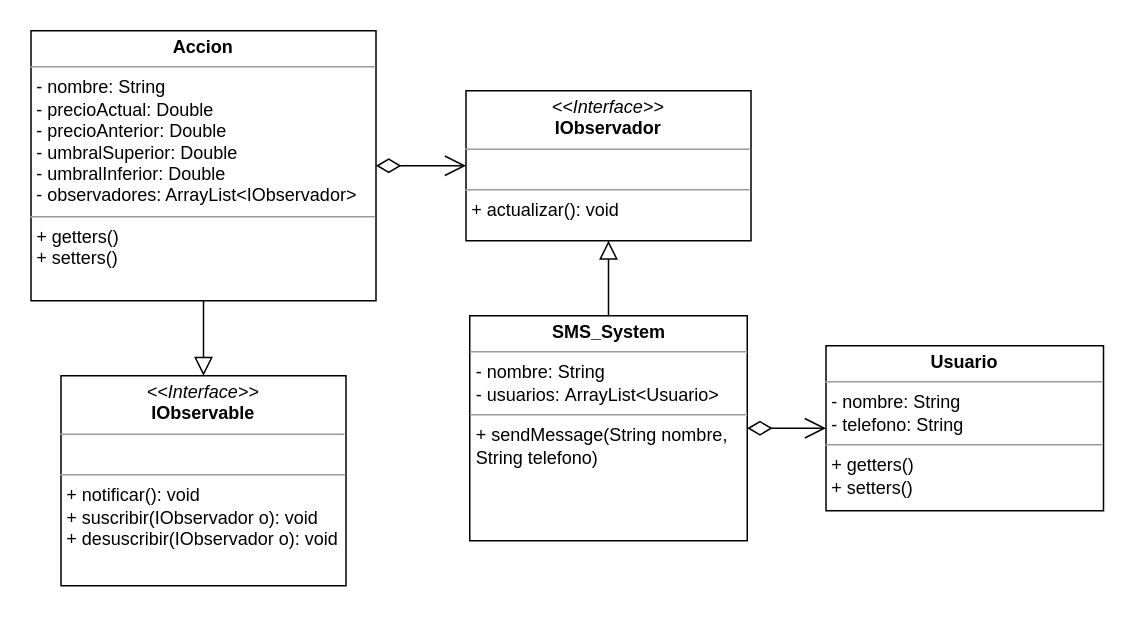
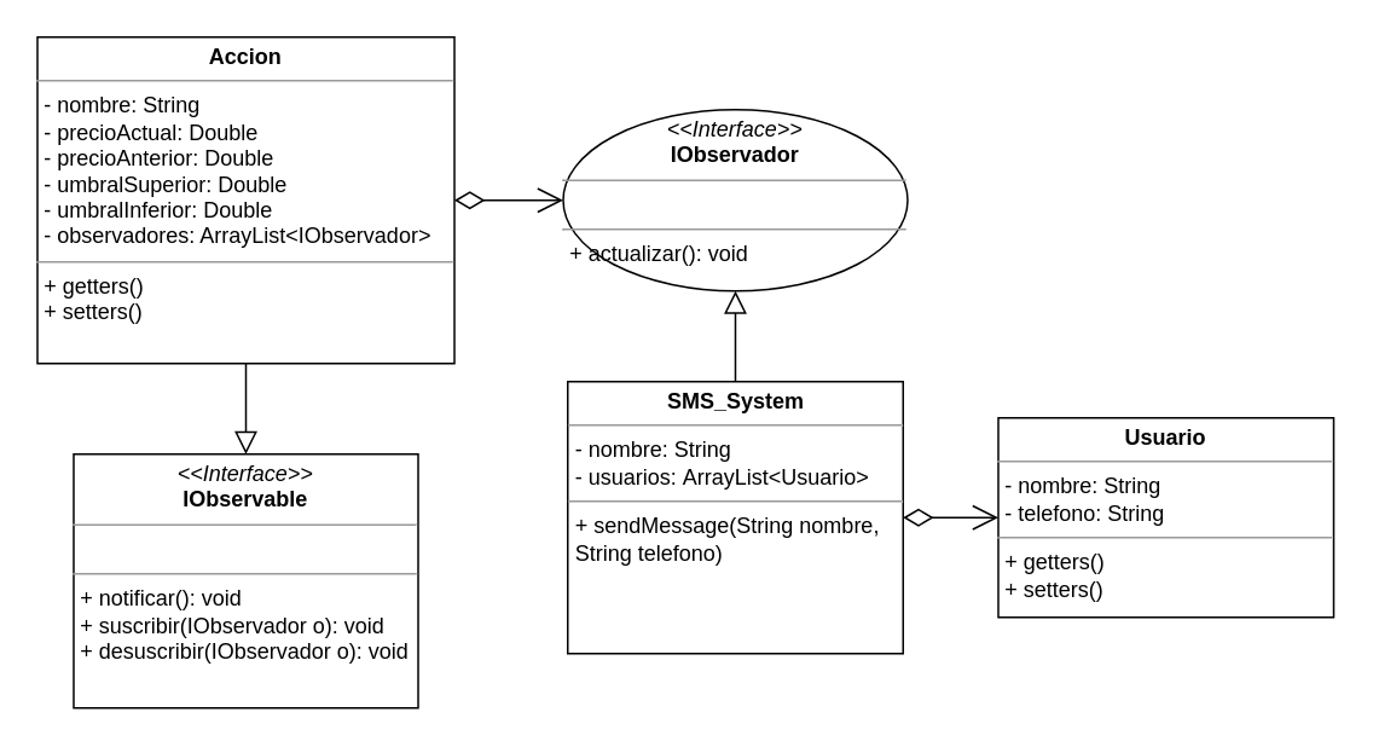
- <mxCell id="6" value="&lt;p style=&quot;margin:0px;margin-top:4px;text-align:center;&quot;&gt;&lt;i&gt;&amp;lt;&amp;lt;Interface&amp;gt;&amp;gt;&lt;/i&gt;&lt;br&gt;&lt;b&gt;IObservador&lt;/b&gt;&lt;/p&gt;&lt;hr size=&quot;1&quot;&gt;&lt;p style=&quot;margin:0px;margin-left:4px;&quot;&gt;&lt;br&gt;&lt;/p&gt;&lt;hr size=&quot;1&quot;&gt;&lt;p style=&quot;margin:0px;margin-left:4px;&quot;&gt;+&amp;nbsp;actualizar(): void&lt;/p&gt;" style="verticalAlign=top;align=left;overflow=fill;fontSize=12;fontFamily=Helvetica;html=1;whiteSpace=wrap;" vertex="1" parent="1"><mxGeometry x="310" y="60" width="190" height="100" as="geometry" /></mxCell>
+ <mxCell id="6" value="&lt;p style=&quot;margin:0px;margin-top:4px;text-align:center;&quot;&gt;&lt;i&gt;&amp;lt;&amp;lt;Interface&amp;gt;&amp;gt;&lt;/i&gt;&lt;br&gt;&lt;b&gt;IObservador&lt;/b&gt;&lt;/p&gt;&lt;hr size=&quot;1&quot;&gt;&lt;p style=&quot;margin:0px;margin-left:4px;&quot;&gt;&lt;br&gt;&lt;/p&gt;&lt;hr size=&quot;1&quot;&gt;&lt;p style=&quot;margin:0px;margin-left:4px;&quot;&gt;+&amp;nbsp;actualizar(): void&lt;/p&gt;" style="ellipse;verticalAlign=top;align=left;overflow=fill;fontSize=12;fontFamily=Helvetica;html=1;whiteSpace=wrap;" vertex="1" parent="1"><mxGeometry x="310" y="60" width="190" height="100" as="geometry" /></mxCell>
